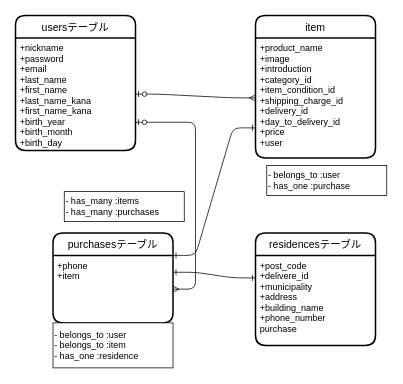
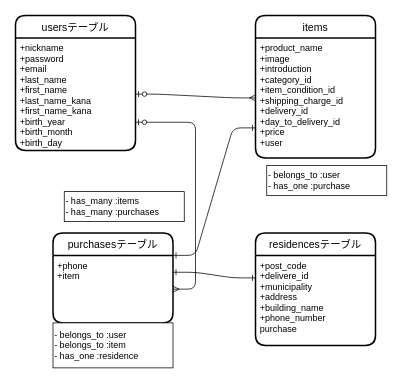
- <mxCell id="4" value="item" style="swimlane;childLayout=stackLayout;horizontal=1;startSize=30;horizontalStack=0;rounded=1;fontSize=14;fontStyle=0;strokeWidth=2;resizeParent=0;resizeLast=1;shadow=0;dashed=0;align=center;" vertex="1" parent="1"><mxGeometry x="340" y="20" width="160" height="190" as="geometry" /></mxCell>
+ <mxCell id="4" value="items" style="swimlane;childLayout=stackLayout;horizontal=1;startSize=30;horizontalStack=0;rounded=1;fontSize=14;fontStyle=0;strokeWidth=2;resizeParent=0;resizeLast=1;shadow=0;dashed=0;align=center;" vertex="1" parent="1"><mxGeometry x="340" y="20" width="160" height="190" as="geometry" /></mxCell>
